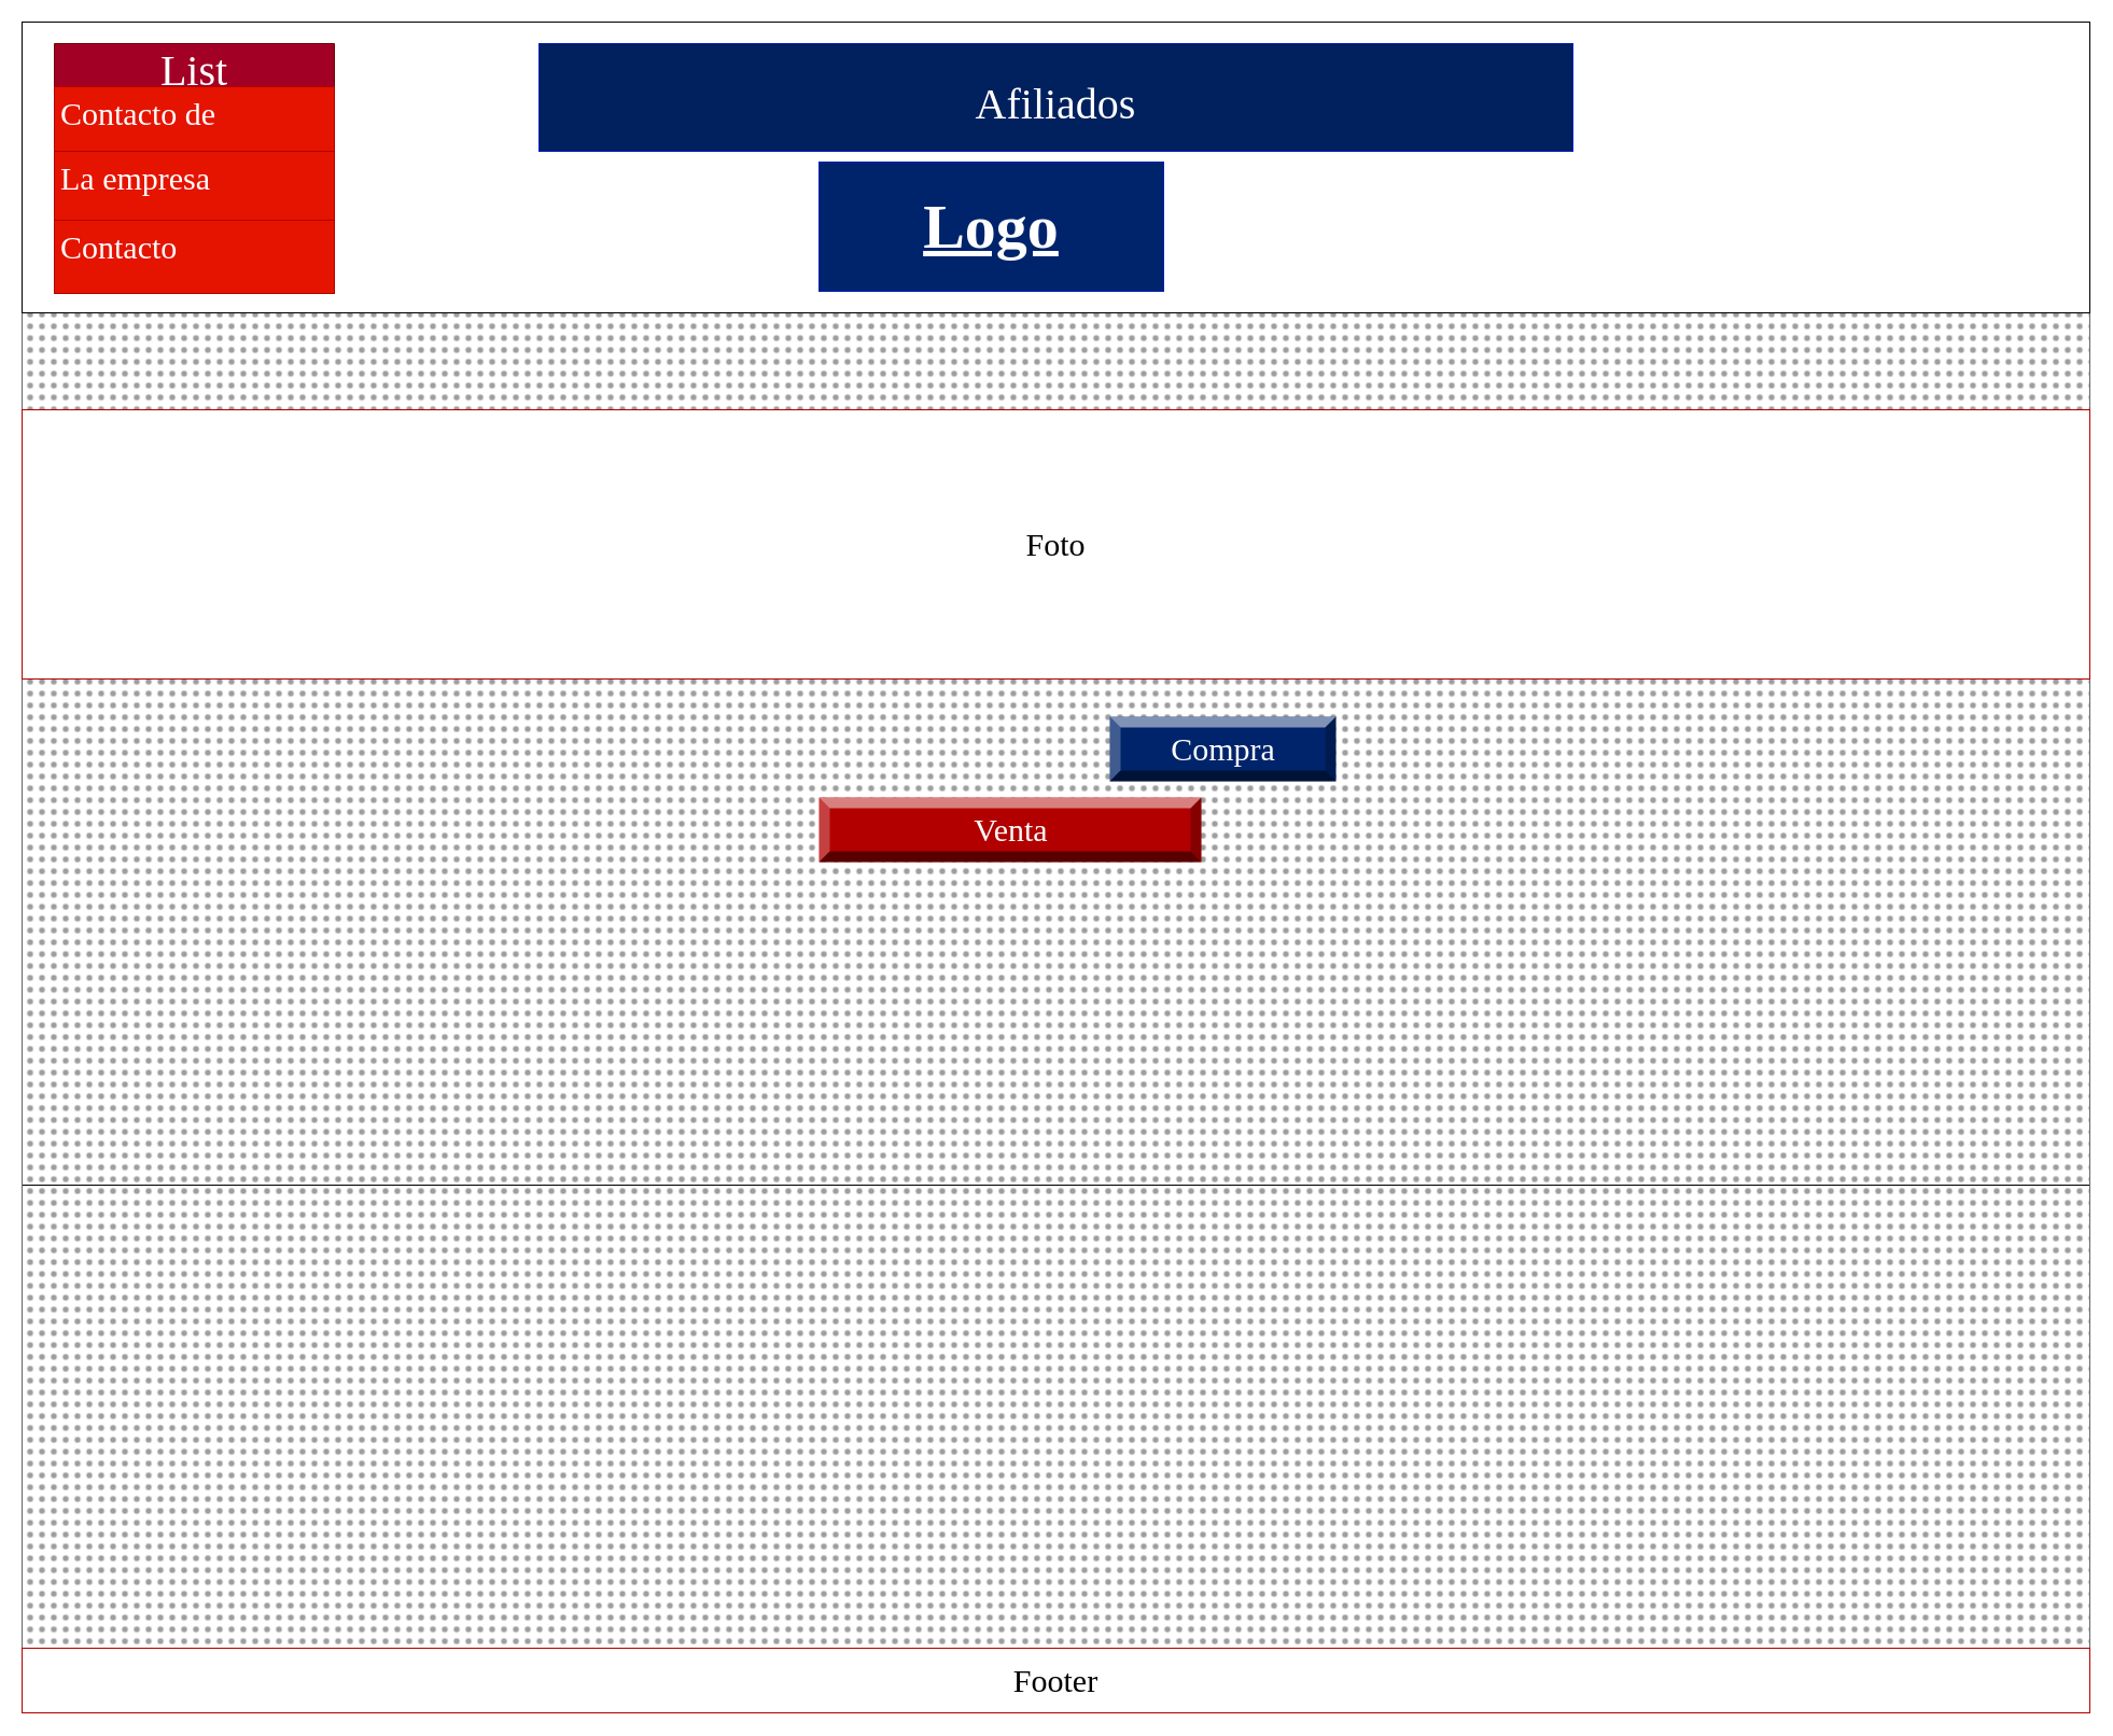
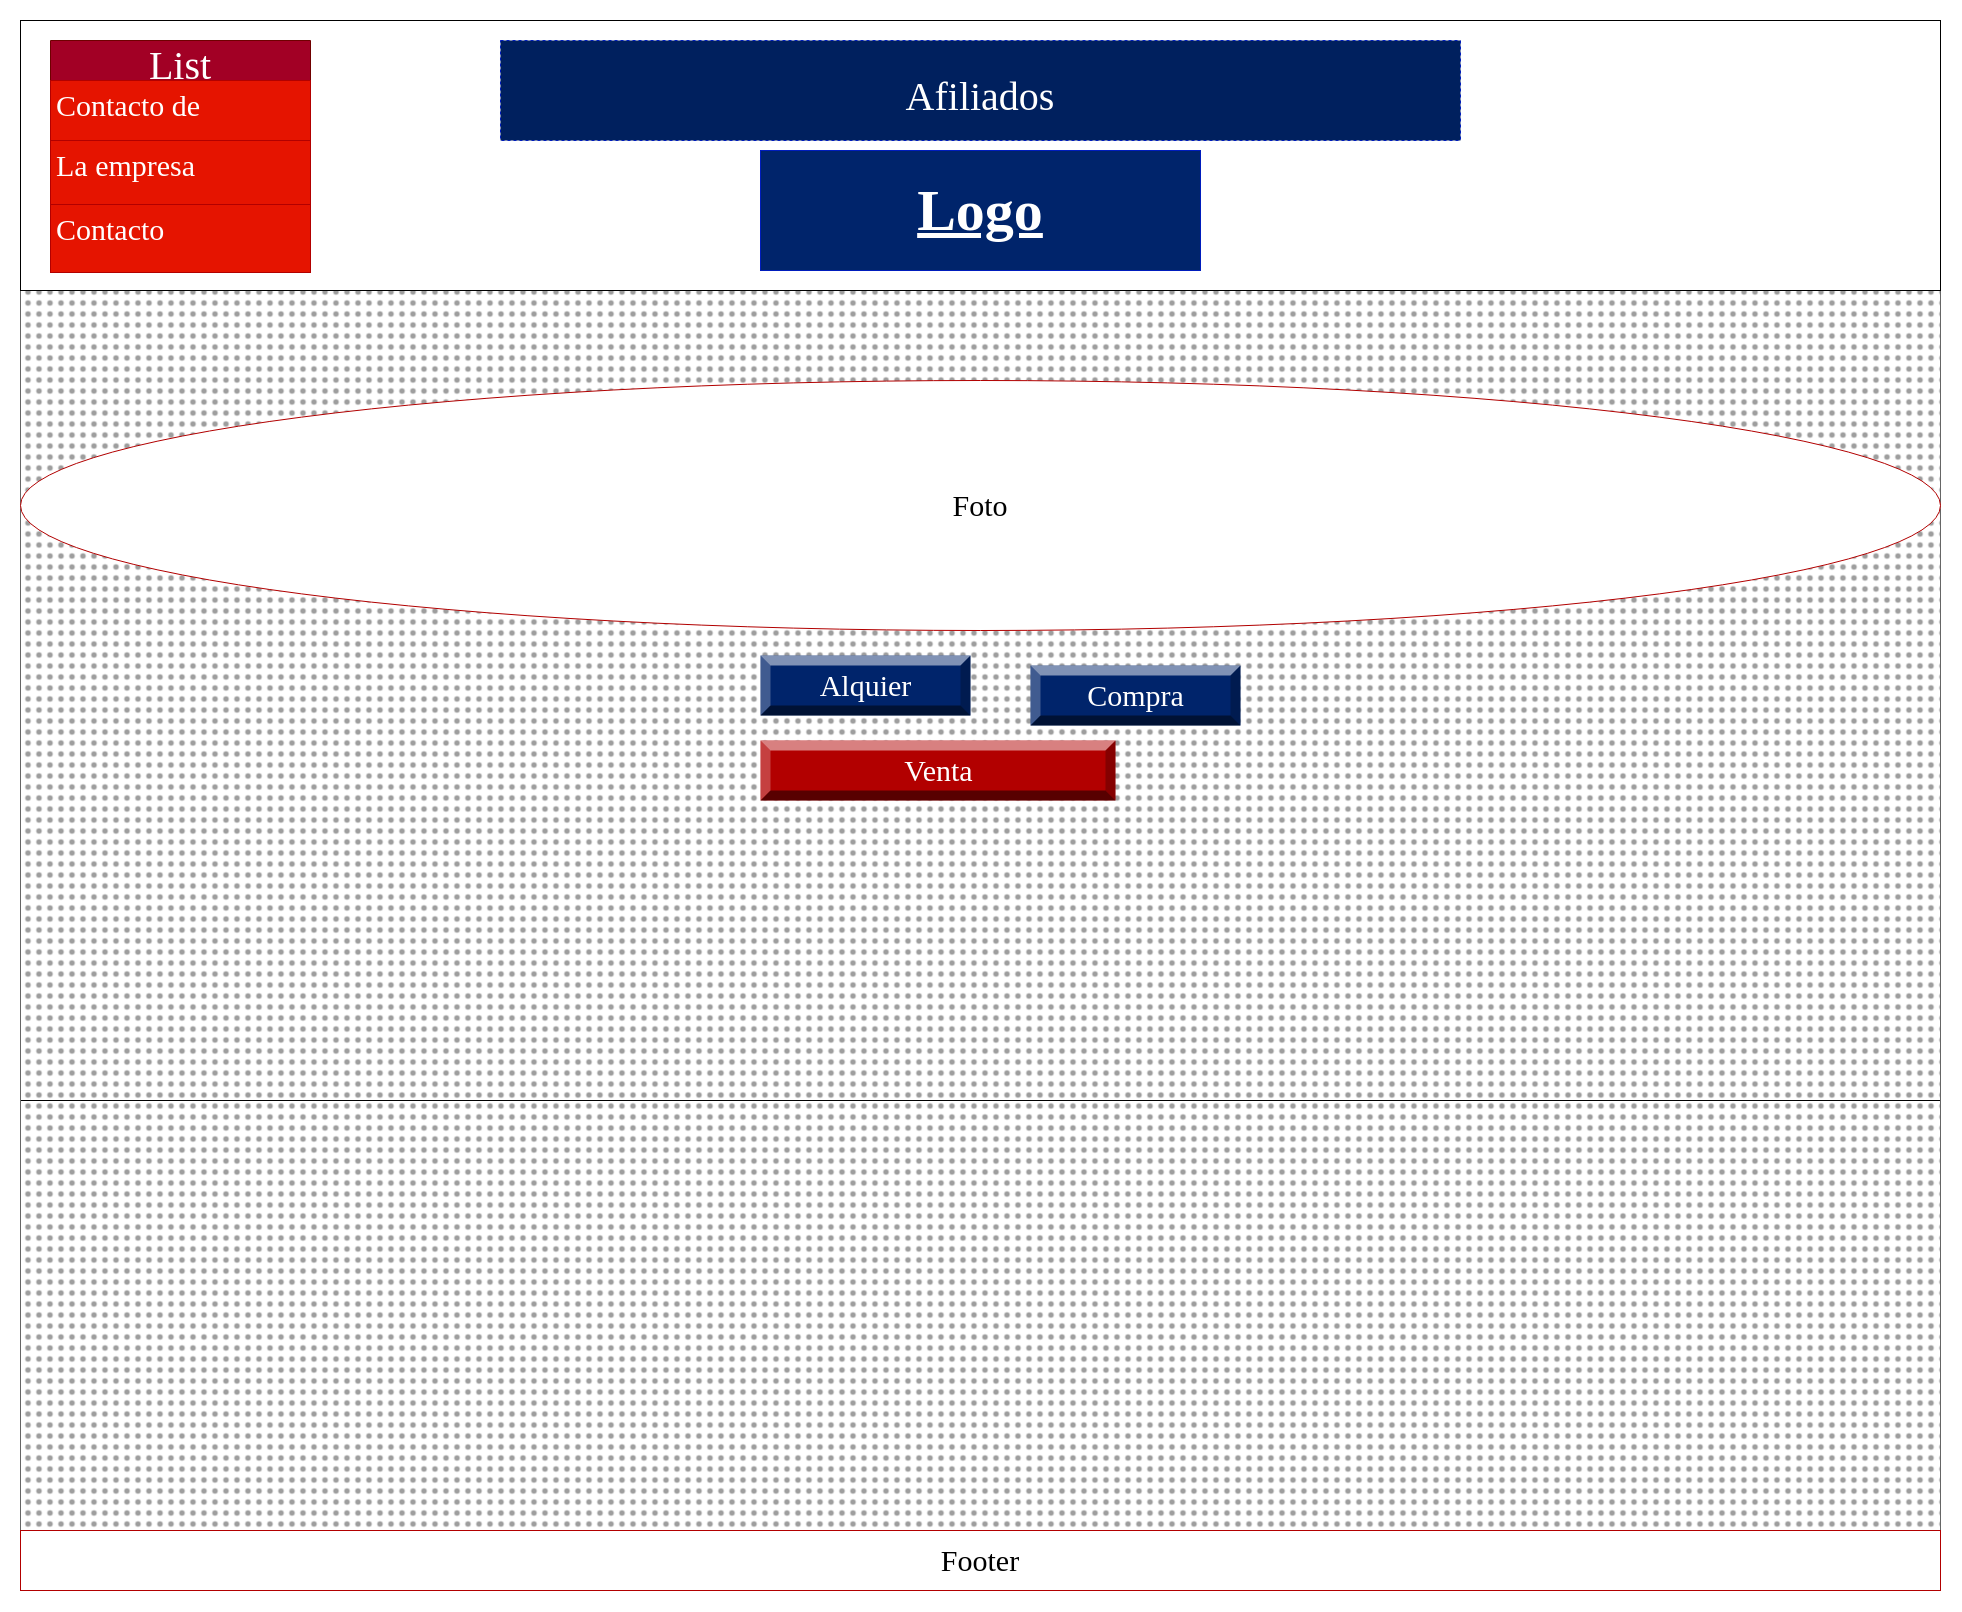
- <mxCell id="6" value="&lt;font style=&quot;font-size: 40px;&quot;&gt;Afiliados&lt;/font&gt;" style="rounded=0;whiteSpace=wrap;html=1;fontFamily=Times New Roman;fontSize=58;fillColor=#00205E;fontColor=#ffffff;strokeColor=#001DBC;gradientColor=none;" parent="1" vertex="1"><mxGeometry x="500" y="40" width="960" height="100" as="geometry" /></mxCell>
+ <mxCell id="6" value="&lt;font style=&quot;font-size: 40px;&quot;&gt;Afiliados&lt;/font&gt;" style="rounded=0;whiteSpace=wrap;html=1;fontFamily=Times New Roman;fontSize=58;fillColor=#00205E;fontColor=#ffffff;strokeColor=#001DBC;gradientColor=none;dashed=1;" parent="1" vertex="1"><mxGeometry x="500" y="40" width="960" height="100" as="geometry" /></mxCell>
- <mxCell id="5" value="&lt;h1 style=&quot;font-size: 58px;&quot; align=&quot;justify&quot;&gt;&lt;u&gt;&lt;font face=&quot;Times New Roman&quot;&gt;Logo&lt;/font&gt;&lt;br&gt;&lt;/u&gt;&lt;/h1&gt;" style="rounded=0;whiteSpace=wrap;html=1;fillColor=#00246B;fontColor=#ffffff;strokeColor=#001DBC;gradientColor=none;" parent="1" vertex="1"><mxGeometry x="760" y="150" width="320" height="120" as="geometry" /></mxCell>
+ <mxCell id="5" value="&lt;h1 style=&quot;font-size: 58px;&quot; align=&quot;justify&quot;&gt;&lt;u&gt;&lt;font face=&quot;Times New Roman&quot;&gt;Logo&lt;/font&gt;&lt;br&gt;&lt;/u&gt;&lt;/h1&gt;" style="rounded=0;whiteSpace=wrap;html=1;fillColor=#00246B;fontColor=#ffffff;strokeColor=#001DBC;gradientColor=none;" parent="1" vertex="1"><mxGeometry x="760" y="150" width="440" height="120" as="geometry" /></mxCell>
- <mxCell id="14" value="Foto" style="rounded=0;whiteSpace=wrap;html=1;shadow=0;glass=0;sketch=0;fillStyle=auto;strokeColor=#B20000;fontFamily=Times New Roman;fontSize=30;fillColor=default;gradientColor=none;gradientDirection=south;" parent="1" vertex="1"><mxGeometry x="20" y="380" width="1920" height="250" as="geometry" /></mxCell>
+ <mxCell id="14" value="Foto" style="ellipse;whiteSpace=wrap;html=1;shadow=0;glass=0;sketch=0;fillStyle=auto;strokeColor=#B20000;fontFamily=Times New Roman;fontSize=30;fillColor=default;gradientColor=none;gradientDirection=south;" parent="1" vertex="1"><mxGeometry x="20" y="380" width="1920" height="250" as="geometry" /></mxCell>
+ <mxCell id="11" value="Alquier" style="labelPosition=center;verticalLabelPosition=middle;align=center;html=1;shape=mxgraph.basic.shaded_button;dx=10;fillColor=#00246B;strokeColor=#6F0000;rounded=0;shadow=0;glass=0;sketch=0;fillStyle=solid;fontFamily=Times New Roman;fontSize=30;fontColor=#ffffff;" parent="1" vertex="1"><mxGeometry x="760" y="655" width="210" height="60" as="geometry" /></mxCell>
